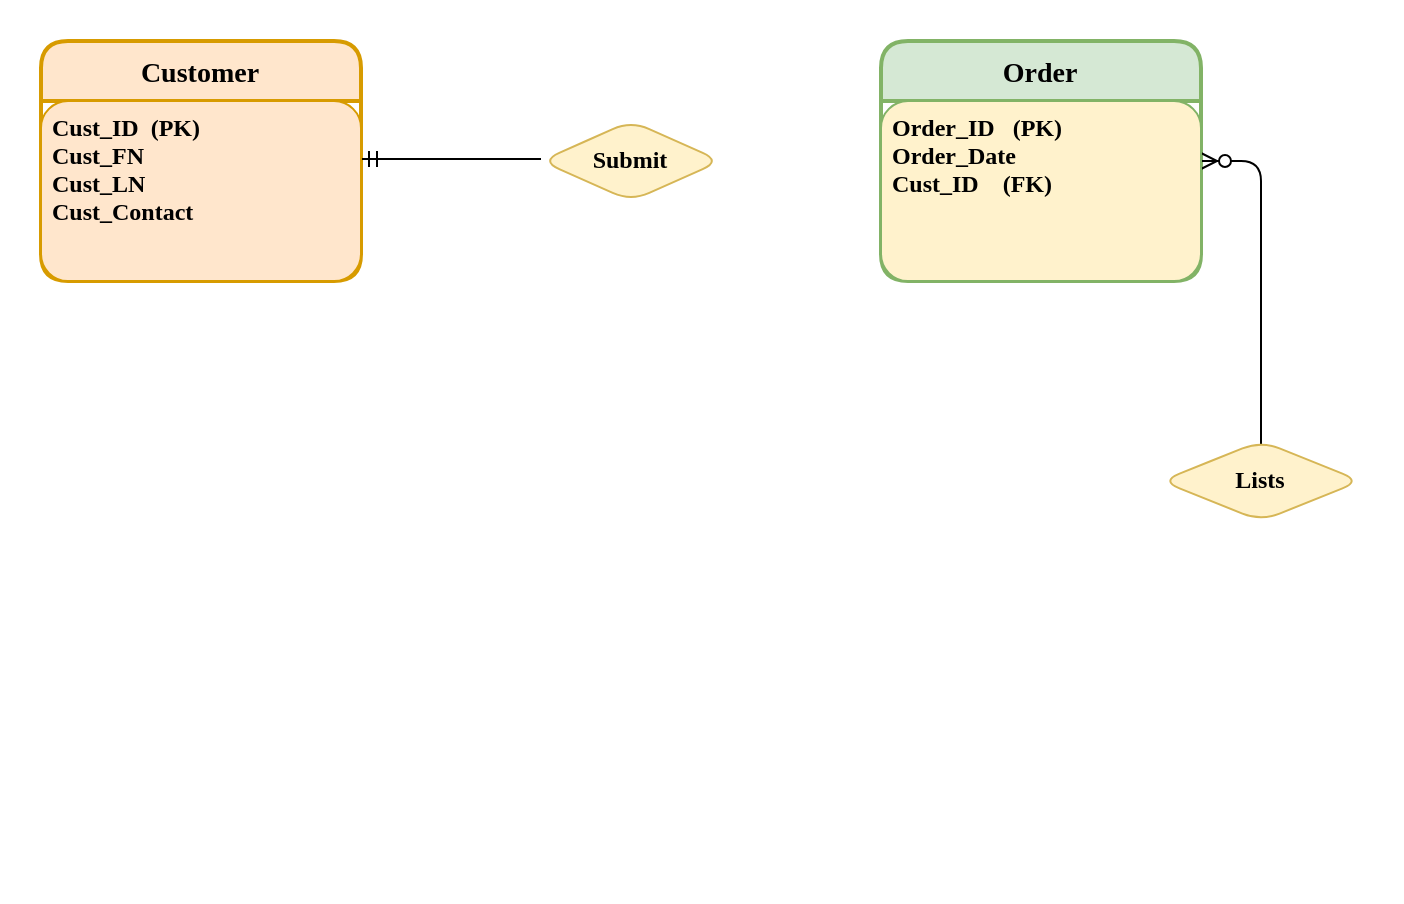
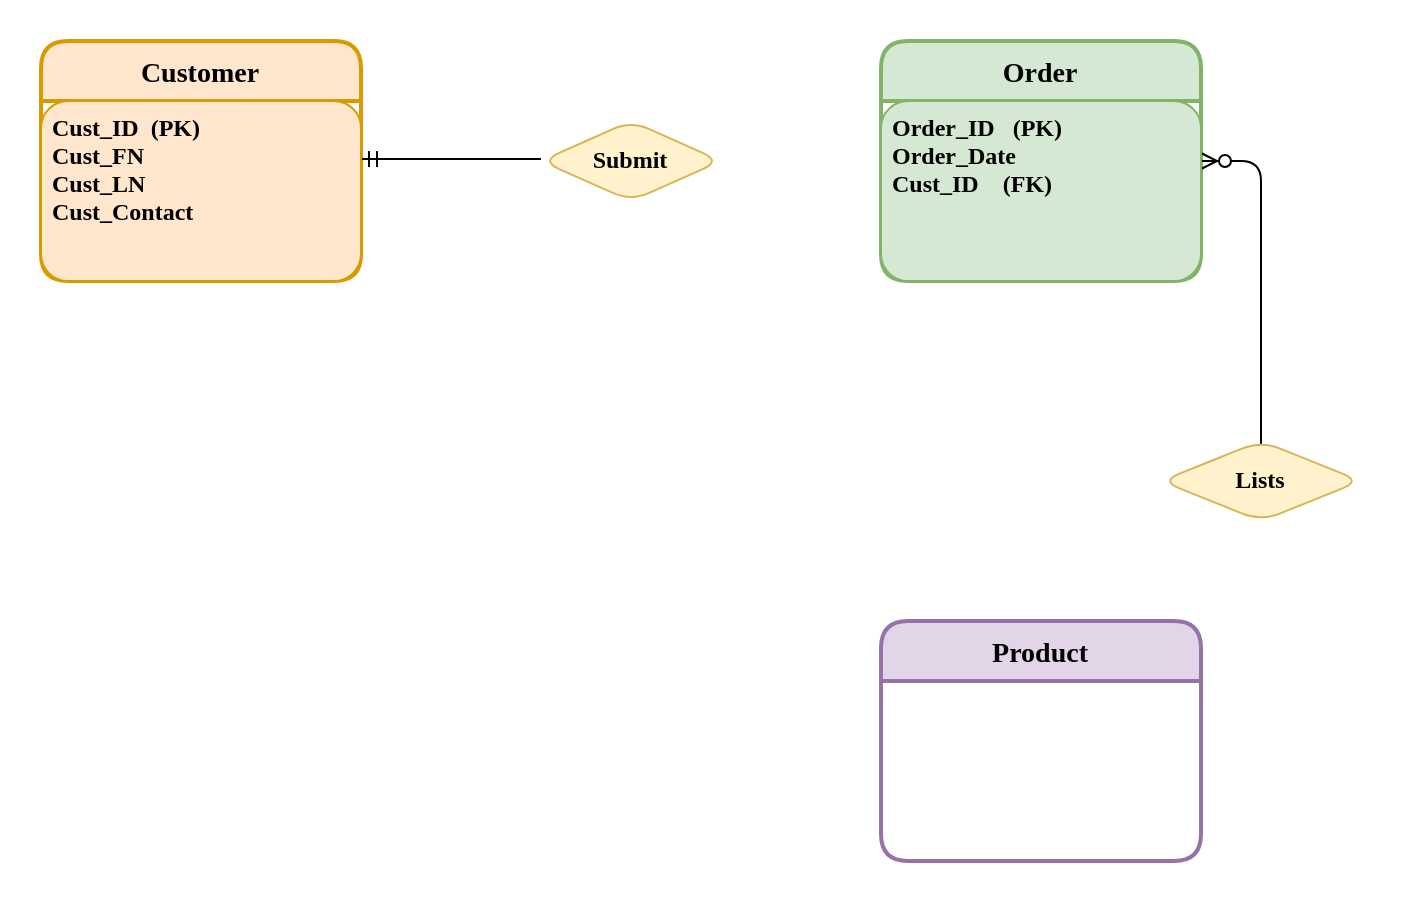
- <mxCell id="9" value="Order_ID   (PK)&#10;Order_Date&#10;Cust_ID    (FK)" style="align=left;strokeColor=#82b366;fillColor=#fff2cc;spacingLeft=4;fontSize=12;verticalAlign=top;resizable=0;rotatable=0;part=1;fontStyle=1;container=0;fontFamily=Comic Sans MS;rounded=1;" vertex="1" parent="1"><mxGeometry x="440" y="50" width="160" height="90" as="geometry" /></mxCell>
+ <mxCell id="9" value="Order_ID   (PK)&#10;Order_Date&#10;Cust_ID    (FK)" style="align=left;strokeColor=#82b366;fillColor=#d5e8d4;spacingLeft=4;fontSize=12;verticalAlign=top;resizable=0;rotatable=0;part=1;fontStyle=1;container=0;fontFamily=Comic Sans MS;rounded=1;" vertex="1" parent="1"><mxGeometry x="440" y="50" width="160" height="90" as="geometry" /></mxCell>
+ <mxCell id="3" value="Product" style="swimlane;childLayout=stackLayout;horizontal=1;startSize=30;horizontalStack=0;rounded=1;fontSize=14;fontStyle=1;strokeWidth=2;resizeParent=0;resizeLast=1;shadow=0;dashed=0;align=center;fillColor=#e1d5e7;strokeColor=#9673a6;container=0;fontFamily=Comic Sans MS;" vertex="1" parent="1"><mxGeometry x="440" y="310" width="160" height="120" as="geometry"><mxRectangle x="490" y="360" width="80" height="30" as="alternateBounds" /></mxGeometry></mxCell>
